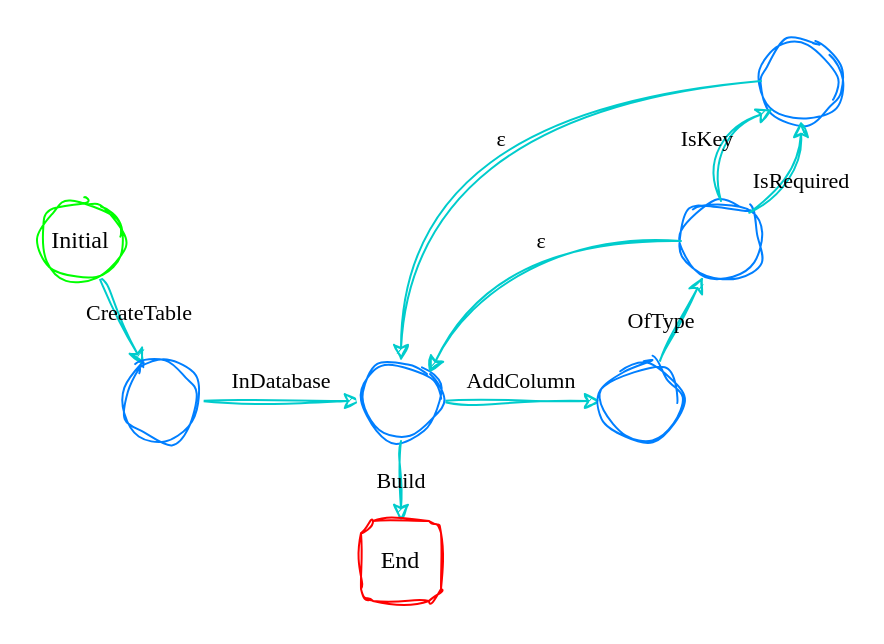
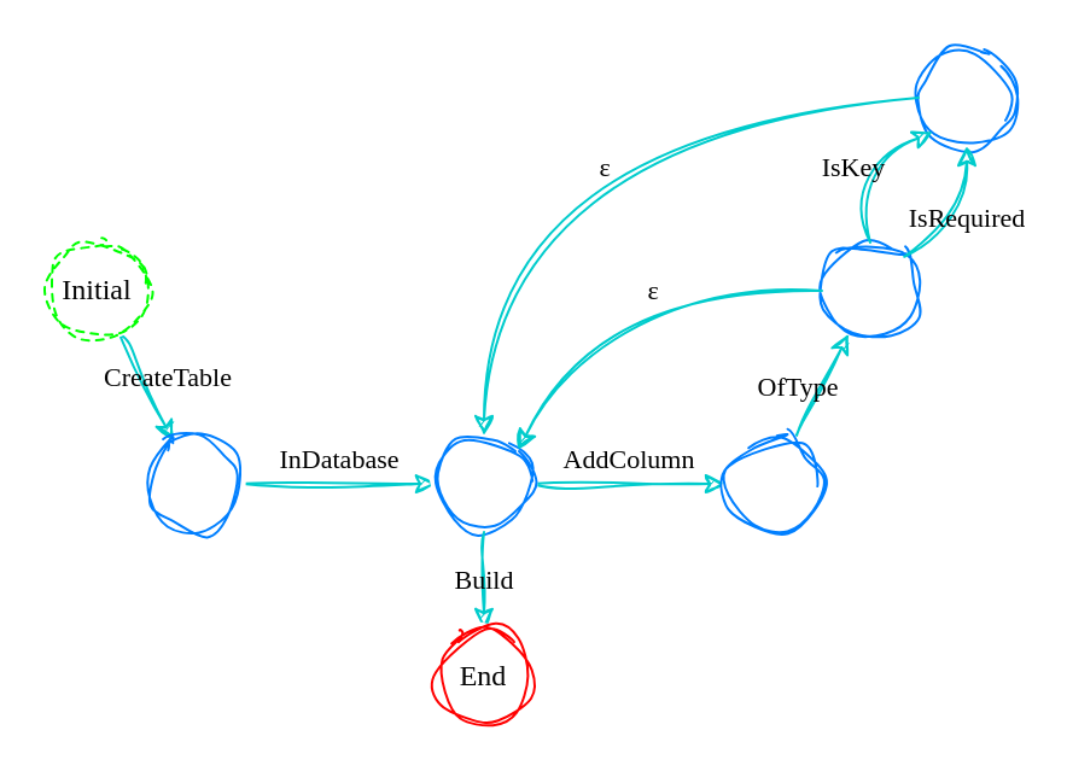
- <mxCell id="3" value="Initial" style="ellipse;whiteSpace=wrap;html=1;sketch=1;curveFitting=1;jiggle=2;fontFamily=Comic Sans MS;strokeColor=#00FF00;labelBackgroundColor=none;" parent="1" vertex="1"><mxGeometry x="20" y="100" width="40" height="40" as="geometry" /></mxCell>
+ <mxCell id="3" value="Initial" style="ellipse;whiteSpace=wrap;html=1;sketch=1;curveFitting=1;jiggle=2;fontFamily=Comic Sans MS;strokeColor=#00FF00;labelBackgroundColor=none;dashed=1;" parent="1" vertex="1"><mxGeometry x="20" y="100" width="40" height="40" as="geometry" /></mxCell>
- <mxCell id="14" value="End" style="whiteSpace=wrap;html=1;sketch=1;curveFitting=1;jiggle=2;fontFamily=Comic Sans MS;strokeColor=#FF0000;labelBackgroundColor=none;rounded=1;" parent="1" vertex="1"><mxGeometry x="180" y="260" width="40" height="40" as="geometry" /></mxCell>
+ <mxCell id="14" value="End" style="ellipse;whiteSpace=wrap;html=1;sketch=1;curveFitting=1;jiggle=2;fontFamily=Comic Sans MS;strokeColor=#FF0000;labelBackgroundColor=none;" parent="1" vertex="1"><mxGeometry x="180" y="260" width="40" height="40" as="geometry" /></mxCell>
